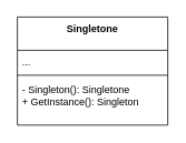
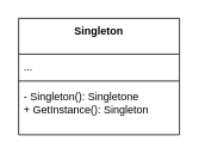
- <mxCell id="2" value="Singletone" style="swimlane;fontStyle=1;align=center;verticalAlign=top;childLayout=stackLayout;horizontal=1;startSize=40;horizontalStack=0;resizeParent=1;resizeParentMax=0;resizeLast=0;collapsible=1;marginBottom=0;" vertex="1" parent="1"><mxGeometry x="20" y="20" width="180" height="130" as="geometry" /></mxCell>
+ <mxCell id="2" value="Singleton" style="swimlane;fontStyle=1;align=center;verticalAlign=top;childLayout=stackLayout;horizontal=1;startSize=40;horizontalStack=0;resizeParent=1;resizeParentMax=0;resizeLast=0;collapsible=1;marginBottom=0;" vertex="1" parent="1"><mxGeometry x="20" y="20" width="180" height="130" as="geometry" /></mxCell>
